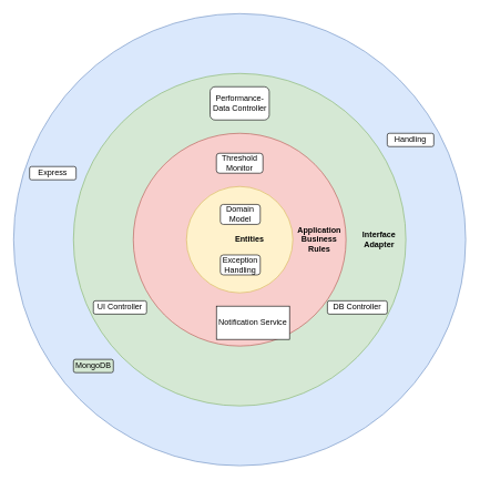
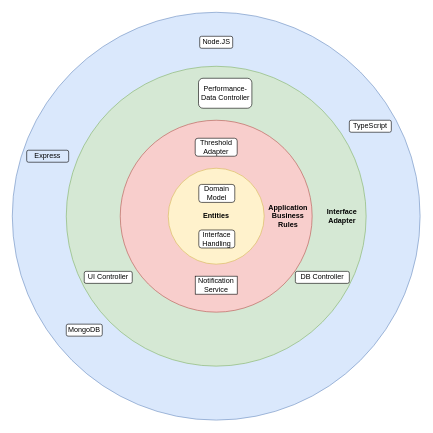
+ <mxCell id="7" value="Node.JS" style="rounded=1;whiteSpace=wrap;html=1;" parent="1" vertex="1"><mxGeometry x="332.5" y="60" width="55" height="20" as="geometry" /></mxCell>
- <mxCell id="11" value="Performance-Data Controller" style="rounded=1;whiteSpace=wrap;html=1;" parent="1" vertex="1"><mxGeometry x="315.5" y="130" width="89" height="50" as="geometry" /></mxCell>
+ <mxCell id="11" value="Performance-Data Controller" style="rounded=1;whiteSpace=wrap;html=1;" parent="1" vertex="1"><mxGeometry x="330.5" y="130" width="89" height="50" as="geometry" /></mxCell>
- <mxCell id="18" value="Handling" style="rounded=1;whiteSpace=wrap;html=1;" parent="1" vertex="1"><mxGeometry x="582" y="200" width="70" height="20" as="geometry" /></mxCell>
+ <mxCell id="18" value="TypeScript" style="rounded=1;whiteSpace=wrap;html=1;" parent="1" vertex="1"><mxGeometry x="582" y="200" width="70" height="20" as="geometry" /></mxCell>
- <mxCell id="14" value="Threshold Monitor" style="rounded=1;whiteSpace=wrap;html=1;" parent="1" vertex="1"><mxGeometry x="325" y="230" width="70" height="30" as="geometry" /></mxCell>
+ <mxCell id="14" value="Threshold Adapter" style="rounded=1;whiteSpace=wrap;html=1;" parent="1" vertex="1"><mxGeometry x="325" y="230" width="70" height="30" as="geometry" /></mxCell>
- <mxCell id="19" value="Express" style="rounded=1;whiteSpace=wrap;html=1;" parent="1" vertex="1"><mxGeometry x="44" y="250" width="70" height="20" as="geometry" /></mxCell>
+ <mxCell id="19" value="Express" style="rounded=1;whiteSpace=wrap;html=1;fillColor=#dae8fc;" parent="1" vertex="1"><mxGeometry x="44" y="250" width="70" height="20" as="geometry" /></mxCell>
- <mxCell id="8" value="Entities" style="text;html=1;strokeColor=none;fillColor=none;align=center;verticalAlign=middle;whiteSpace=wrap;rounded=0;fontStyle=1" parent="1" vertex="1"><mxGeometry x="345" y="345" width="60" height="30" as="geometry" /></mxCell>
+ <mxCell id="8" value="Entities" style="text;html=1;strokeColor=none;fillColor=none;align=center;verticalAlign=middle;whiteSpace=wrap;rounded=0;fontStyle=1" parent="1" vertex="1"><mxGeometry x="330" y="345" width="60" height="30" as="geometry" /></mxCell>
- <mxCell id="16" value="Exception Handling" style="text;html=1;strokeColor=default;fillColor=default;align=center;verticalAlign=middle;whiteSpace=wrap;rounded=1;" parent="1" vertex="1"><mxGeometry x="331" y="383" width="60" height="30" as="geometry" /></mxCell>
+ <mxCell id="16" value="Interface Handling" style="text;html=1;strokeColor=default;fillColor=default;align=center;verticalAlign=middle;whiteSpace=wrap;rounded=1;" parent="1" vertex="1"><mxGeometry x="331" y="383" width="60" height="30" as="geometry" /></mxCell>
- <mxCell id="17" value="Notification Service" style="text;html=1;strokeColor=default;fillColor=default;align=center;verticalAlign=middle;whiteSpace=wrap;rounded=0;" parent="1" vertex="1"><mxGeometry x="325" y="460" width="110" height="50" as="geometry" /></mxCell>
+ <mxCell id="17" value="Notification Service" style="text;html=1;strokeColor=default;fillColor=default;align=center;verticalAlign=middle;whiteSpace=wrap;rounded=0;" parent="1" vertex="1"><mxGeometry x="325" y="460" width="70" height="30" as="geometry" /></mxCell>
- <mxCell id="6" value="MongoDB" style="rounded=1;whiteSpace=wrap;html=1;fillColor=#d5e8d4;" parent="1" vertex="1"><mxGeometry x="110" y="540" width="60" height="20" as="geometry" /></mxCell>
+ <mxCell id="6" value="MongoDB" style="rounded=1;whiteSpace=wrap;html=1;" parent="1" vertex="1"><mxGeometry x="110" y="540" width="60" height="20" as="geometry" /></mxCell>
